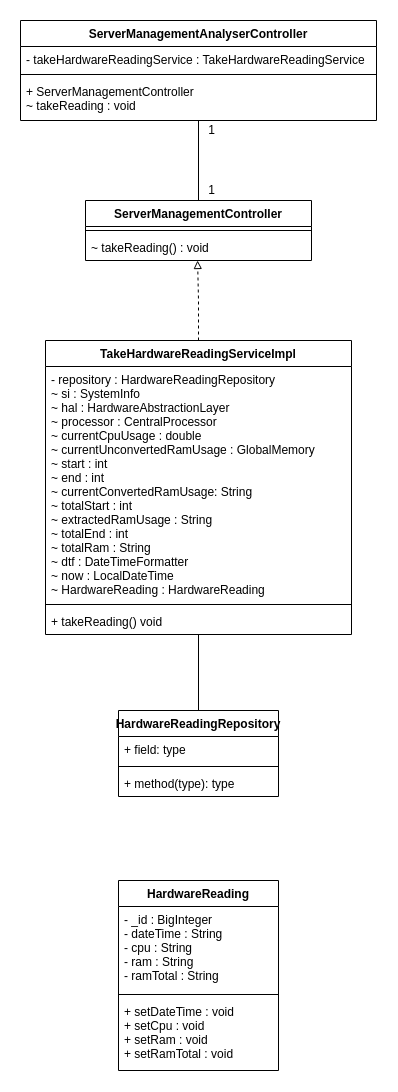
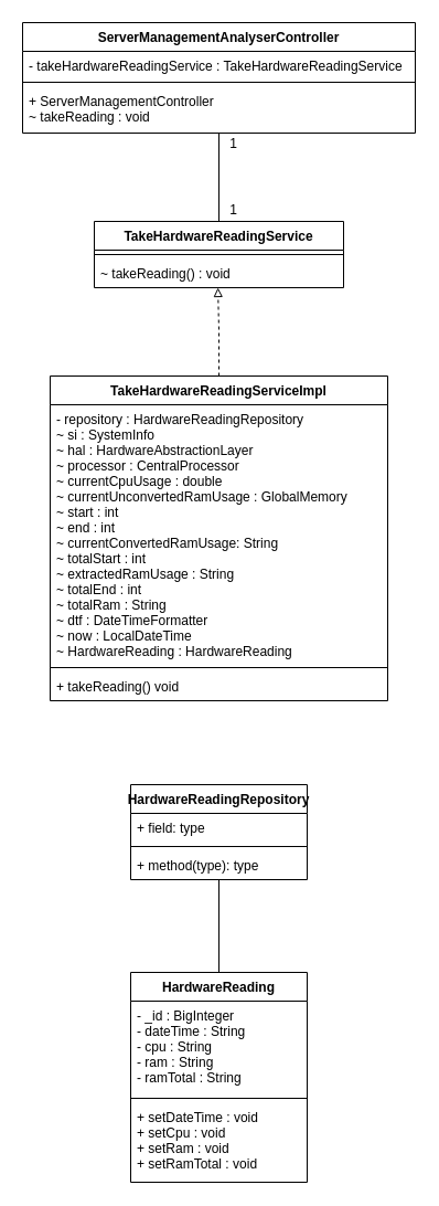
- <mxCell id="7" value="ServerManagementController" style="swimlane;fontStyle=1;align=center;verticalAlign=top;childLayout=stackLayout;horizontal=1;startSize=26;horizontalStack=0;resizeParent=1;resizeParentMax=0;resizeLast=0;collapsible=1;marginBottom=0;" vertex="1" parent="1"><mxGeometry x="85" y="200" width="226" height="60" as="geometry" /></mxCell>
+ <mxCell id="7" value="TakeHardwareReadingService" style="swimlane;fontStyle=1;align=center;verticalAlign=top;childLayout=stackLayout;horizontal=1;startSize=26;horizontalStack=0;resizeParent=1;resizeParentMax=0;resizeLast=0;collapsible=1;marginBottom=0;" vertex="1" parent="1"><mxGeometry x="85" y="200" width="226" height="60" as="geometry" /></mxCell>
- <mxCell id="13" style="edgeStyle=orthogonalEdgeStyle;rounded=0;orthogonalLoop=1;jettySize=auto;html=1;exitX=0.5;exitY=1;exitDx=0;exitDy=0;endArrow=none;endFill=0;" edge="1" parent="1" source="14" target="19"><mxGeometry relative="1" as="geometry" /></mxCell>
+ <mxCell id="18" style="edgeStyle=orthogonalEdgeStyle;rounded=0;orthogonalLoop=1;jettySize=auto;html=1;exitX=0.5;exitY=1;exitDx=0;exitDy=0;entryX=0.5;entryY=0;entryDx=0;entryDy=0;endArrow=none;endFill=0;" edge="1" parent="1" source="19" target="23"><mxGeometry relative="1" as="geometry" /></mxCell>
